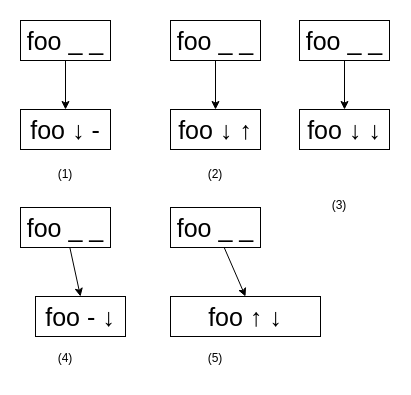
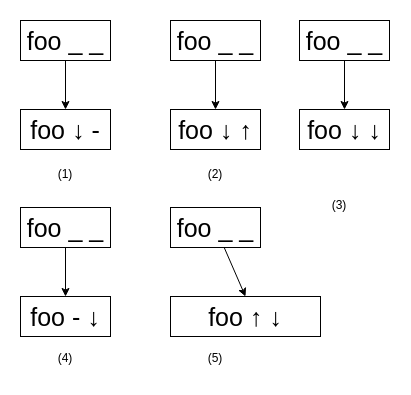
- <mxCell id="13" value="foo - ↓" style="rounded=0;whiteSpace=wrap;html=1;fontSize=25;" parent="1" vertex="1"><mxGeometry x="35" y="296" width="90" height="40" as="geometry" /></mxCell>
+ <mxCell id="13" value="foo - ↓" style="rounded=0;whiteSpace=wrap;html=1;fontSize=25;" parent="1" vertex="1"><mxGeometry x="20" y="296" width="90" height="40" as="geometry" /></mxCell>
